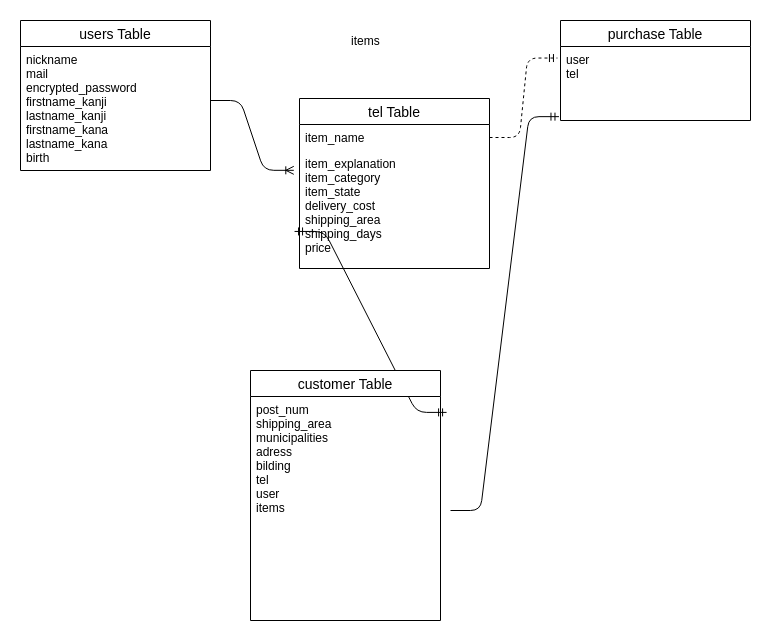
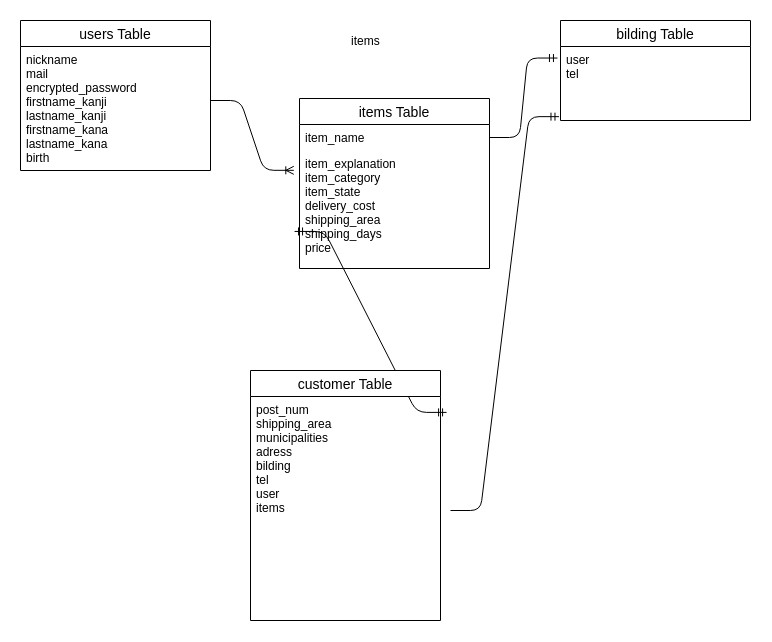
- <mxCell id="13" value="purchase Table" style="swimlane;fontStyle=0;childLayout=stackLayout;horizontal=1;startSize=26;horizontalStack=0;resizeParent=1;resizeParentMax=0;resizeLast=0;collapsible=1;marginBottom=0;align=center;fontSize=14;" vertex="1" parent="1"><mxGeometry x="560" y="20" width="190" height="100" as="geometry" /></mxCell>
+ <mxCell id="13" value="bilding Table" style="swimlane;fontStyle=0;childLayout=stackLayout;horizontal=1;startSize=26;horizontalStack=0;resizeParent=1;resizeParentMax=0;resizeLast=0;collapsible=1;marginBottom=0;align=center;fontSize=14;" vertex="1" parent="1"><mxGeometry x="560" y="20" width="190" height="100" as="geometry" /></mxCell>
- <mxCell id="11" value="" style="edgeStyle=entityRelationEdgeStyle;fontSize=12;html=1;endArrow=ERmandOne;exitX=1;exitY=0.5;exitDx=0;exitDy=0;entryX=-0.016;entryY=0.156;entryDx=0;entryDy=0;entryPerimeter=0;dashed=1;" edge="1" parent="1" source="9" target="14"><mxGeometry width="100" height="100" relative="1" as="geometry"><mxPoint x="490" y="160" as="sourcePoint" /><mxPoint x="590" y="60" as="targetPoint" /></mxGeometry></mxCell>
+ <mxCell id="11" value="" style="edgeStyle=entityRelationEdgeStyle;fontSize=12;html=1;endArrow=ERmandOne;exitX=1;exitY=0.5;exitDx=0;exitDy=0;entryX=-0.016;entryY=0.156;entryDx=0;entryDy=0;entryPerimeter=0;" edge="1" parent="1" source="9" target="14"><mxGeometry width="100" height="100" relative="1" as="geometry"><mxPoint x="490" y="160" as="sourcePoint" /><mxPoint x="590" y="60" as="targetPoint" /></mxGeometry></mxCell>
- <mxCell id="8" value="tel Table" style="swimlane;fontStyle=0;childLayout=stackLayout;horizontal=1;startSize=26;horizontalStack=0;resizeParent=1;resizeParentMax=0;resizeLast=0;collapsible=1;marginBottom=0;align=center;fontSize=14;" vertex="1" parent="1"><mxGeometry x="299" y="98" width="190" height="170" as="geometry" /></mxCell>
+ <mxCell id="8" value="items Table" style="swimlane;fontStyle=0;childLayout=stackLayout;horizontal=1;startSize=26;horizontalStack=0;resizeParent=1;resizeParentMax=0;resizeLast=0;collapsible=1;marginBottom=0;align=center;fontSize=14;" vertex="1" parent="1"><mxGeometry x="299" y="98" width="190" height="170" as="geometry" /></mxCell>
